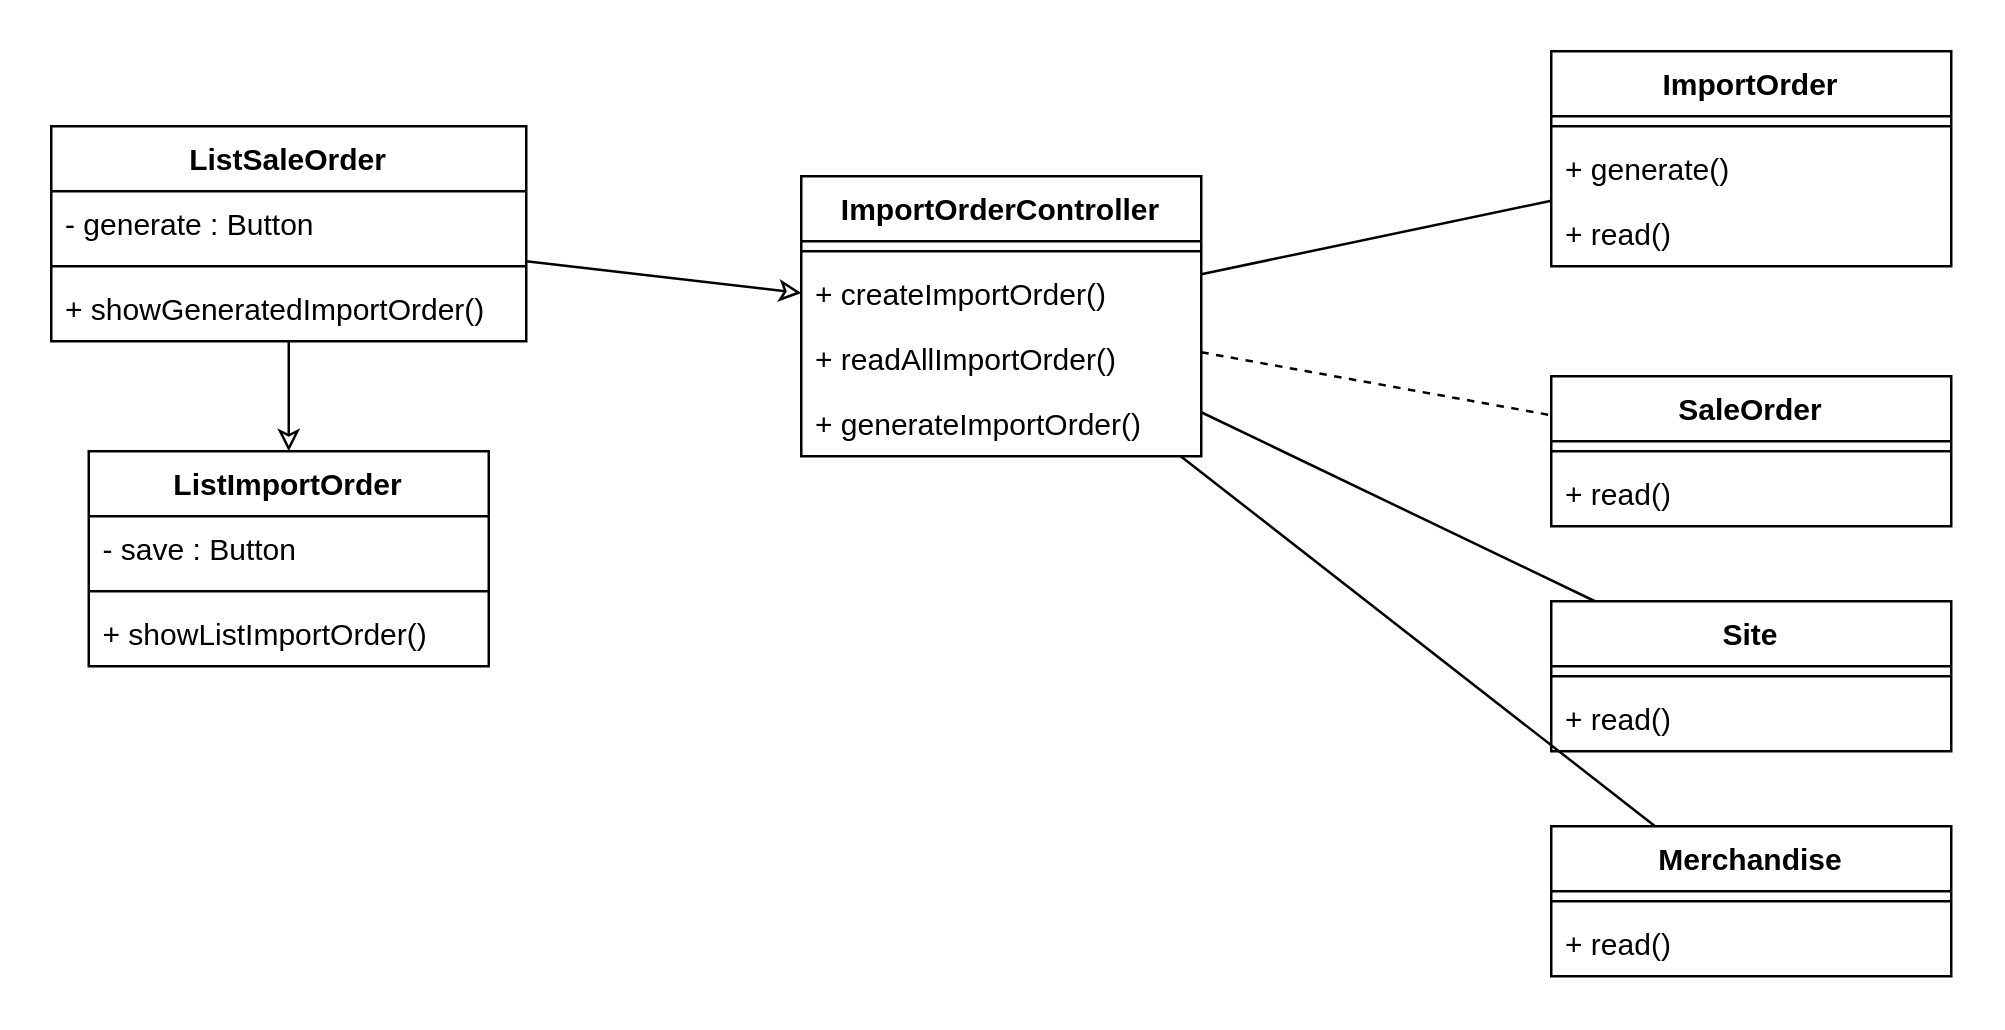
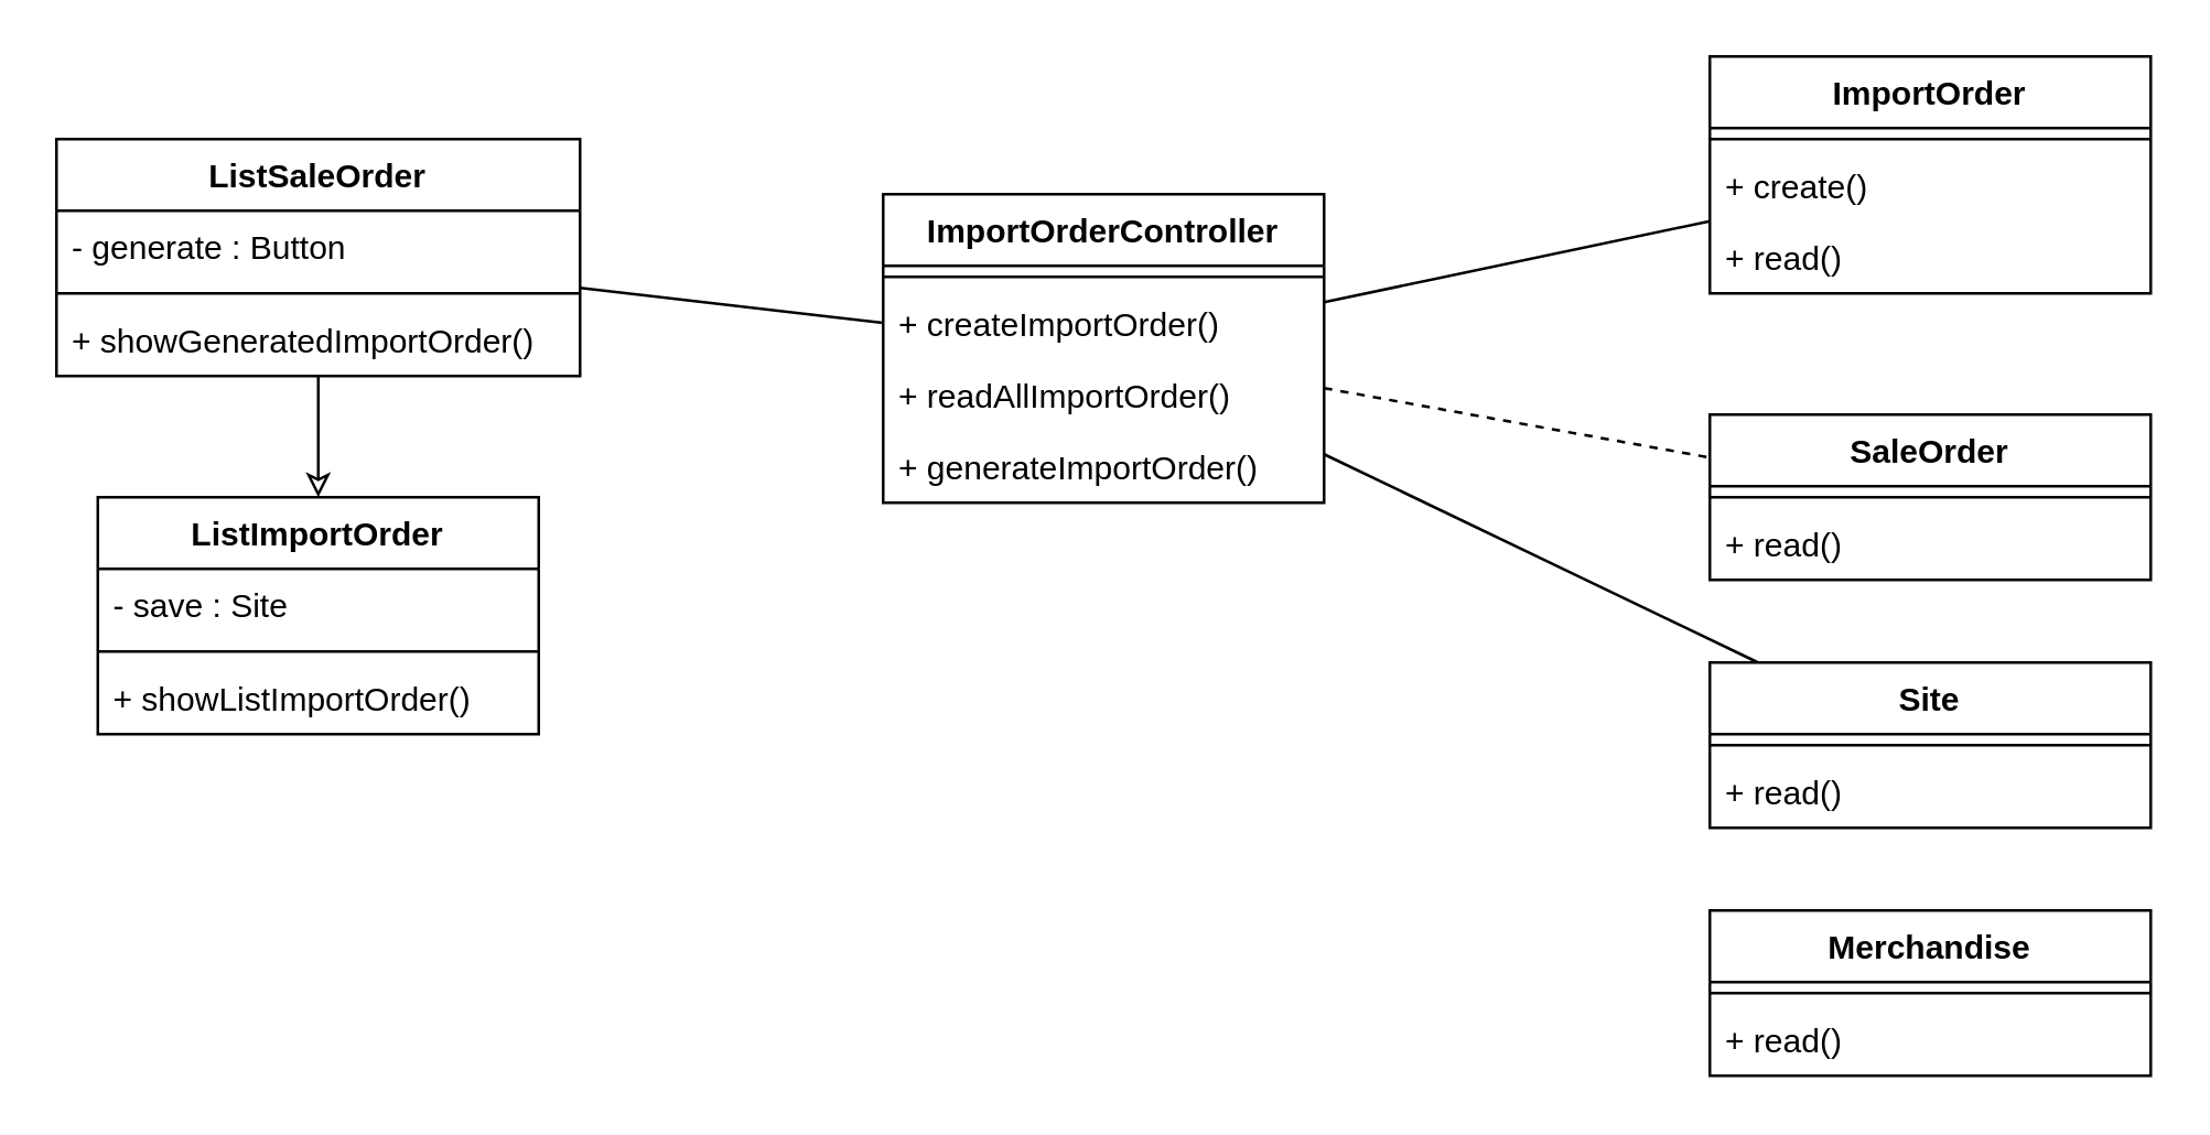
- <mxCell id="28" value="+ generate()" style="text;strokeColor=none;fillColor=none;align=left;verticalAlign=top;spacingLeft=4;spacingRight=4;overflow=hidden;rotatable=0;points=[[0,0.5],[1,0.5]];portConstraint=eastwest;" parent="26" vertex="1"><mxGeometry y="34" width="160" height="26" as="geometry" /></mxCell>
+ <mxCell id="28" value="+ create()" style="text;strokeColor=none;fillColor=none;align=left;verticalAlign=top;spacingLeft=4;spacingRight=4;overflow=hidden;rotatable=0;points=[[0,0.5],[1,0.5]];portConstraint=eastwest;" parent="26" vertex="1"><mxGeometry y="34" width="160" height="26" as="geometry" /></mxCell>
- <mxCell id="7" style="edgeStyle=none;rounded=0;orthogonalLoop=1;jettySize=auto;html=1;endArrow=classic;endFill=0;" parent="1" source="22" target="8" edge="1"><mxGeometry relative="1" as="geometry" /></mxCell>
+ <mxCell id="7" style="edgeStyle=none;rounded=0;orthogonalLoop=1;jettySize=auto;html=1;endArrow=none;endFill=0;" parent="1" source="22" target="8" edge="1"><mxGeometry relative="1" as="geometry" /></mxCell>
- <mxCell id="31" value="- save : Button" style="text;strokeColor=none;fillColor=none;align=left;verticalAlign=top;spacingLeft=4;spacingRight=4;overflow=hidden;rotatable=0;points=[[0,0.5],[1,0.5]];portConstraint=eastwest;" parent="30" vertex="1"><mxGeometry y="26" width="160" height="26" as="geometry" /></mxCell>
+ <mxCell id="31" value="- save : Site" style="text;strokeColor=none;fillColor=none;align=left;verticalAlign=top;spacingLeft=4;spacingRight=4;overflow=hidden;rotatable=0;points=[[0,0.5],[1,0.5]];portConstraint=eastwest;" parent="30" vertex="1"><mxGeometry y="26" width="160" height="26" as="geometry" /></mxCell>
- <mxCell id="2" style="edgeStyle=none;rounded=0;orthogonalLoop=1;jettySize=auto;html=1;endArrow=none;endFill=0;" parent="1" source="8" target="19" edge="1"><mxGeometry relative="1" as="geometry" /></mxCell>
